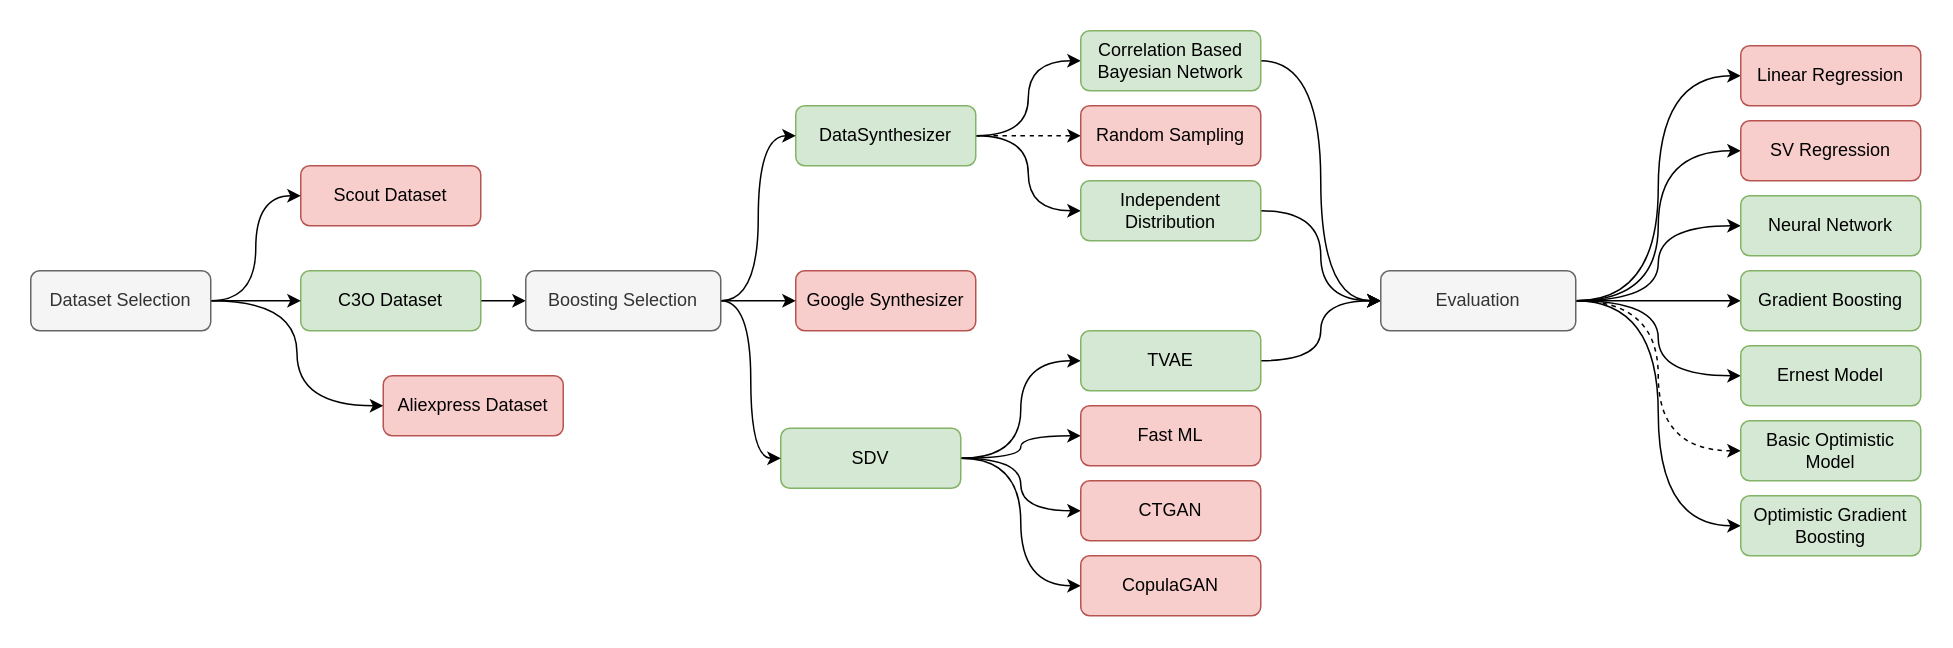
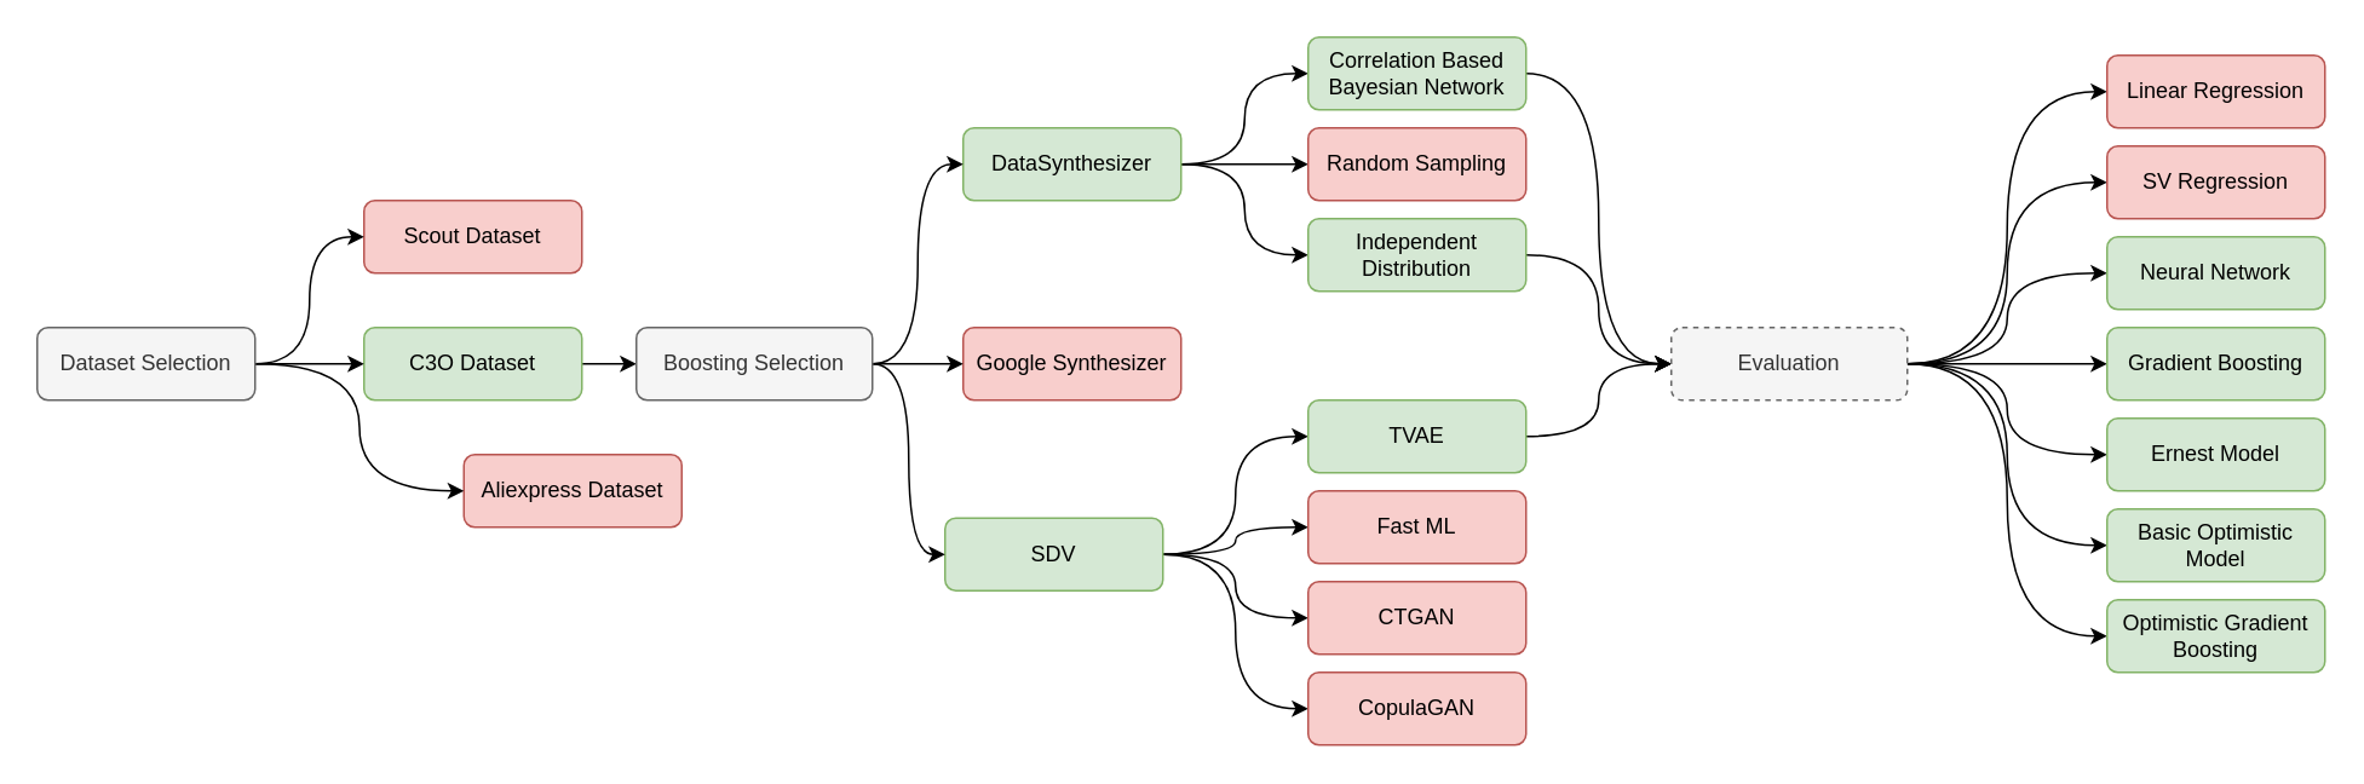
- <mxCell id="4" style="edgeStyle=orthogonalEdgeStyle;rounded=0;orthogonalLoop=1;jettySize=auto;html=1;entryX=0;entryY=0.5;entryDx=0;entryDy=0;curved=1;dashed=1;" parent="1" source="5" target="31" edge="1"><mxGeometry relative="1" as="geometry" /></mxCell>
+ <mxCell id="4" style="edgeStyle=orthogonalEdgeStyle;rounded=0;orthogonalLoop=1;jettySize=auto;html=1;entryX=0;entryY=0.5;entryDx=0;entryDy=0;curved=1;" parent="1" source="5" target="31" edge="1"><mxGeometry relative="1" as="geometry" /></mxCell>
- <mxCell id="41" value="Evaluation" style="rounded=1;whiteSpace=wrap;html=1;fontSize=12;glass=0;strokeWidth=1;shadow=0;fillColor=#f5f5f5;strokeColor=#666666;fontColor=#333333;" vertex="1" parent="1"><mxGeometry x="920" y="180" width="130" height="40" as="geometry" /></mxCell>
+ <mxCell id="41" value="Evaluation" style="rounded=1;whiteSpace=wrap;html=1;fontSize=12;glass=0;strokeWidth=1;shadow=0;fillColor=#f5f5f5;strokeColor=#666666;fontColor=#333333;dashed=1;" vertex="1" parent="1"><mxGeometry x="920" y="180" width="130" height="40" as="geometry" /></mxCell>
- <mxCell id="39" style="edgeStyle=orthogonalEdgeStyle;rounded=0;orthogonalLoop=1;jettySize=auto;html=1;entryX=0;entryY=0.5;entryDx=0;entryDy=0;curved=1;dashed=1;" edge="1" parent="1" source="41" target="47"><mxGeometry relative="1" as="geometry" /></mxCell>
+ <mxCell id="39" style="edgeStyle=orthogonalEdgeStyle;rounded=0;orthogonalLoop=1;jettySize=auto;html=1;entryX=0;entryY=0.5;entryDx=0;entryDy=0;curved=1;" edge="1" parent="1" source="41" target="47"><mxGeometry relative="1" as="geometry" /></mxCell>
